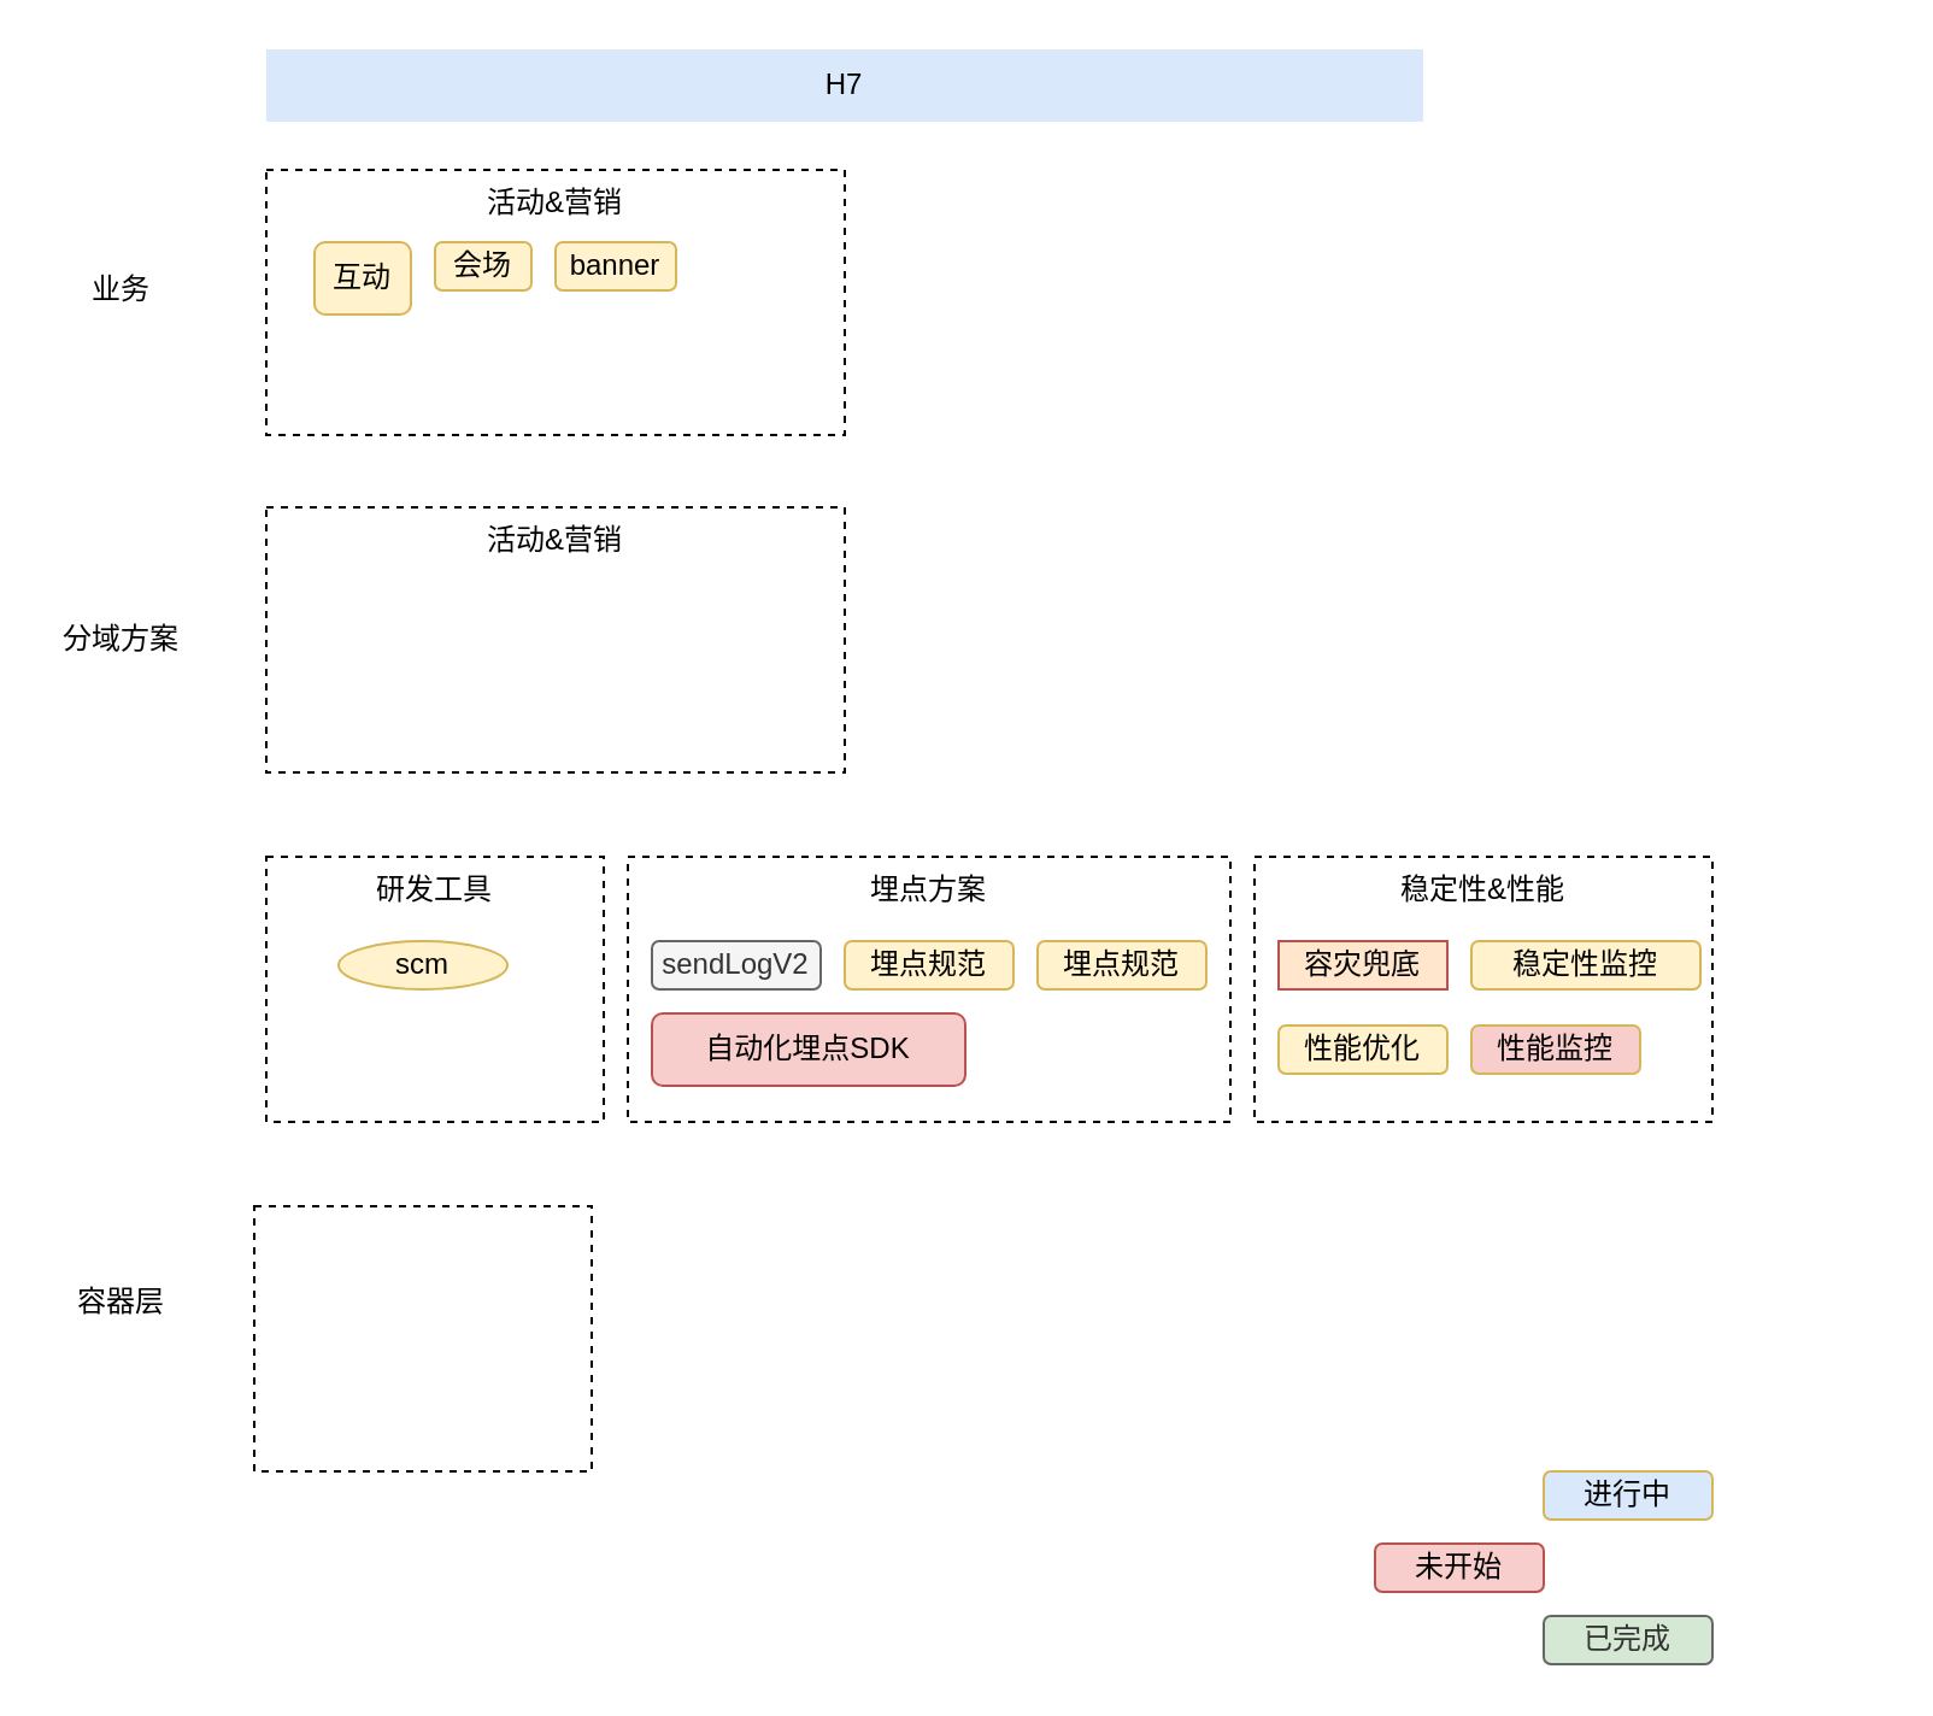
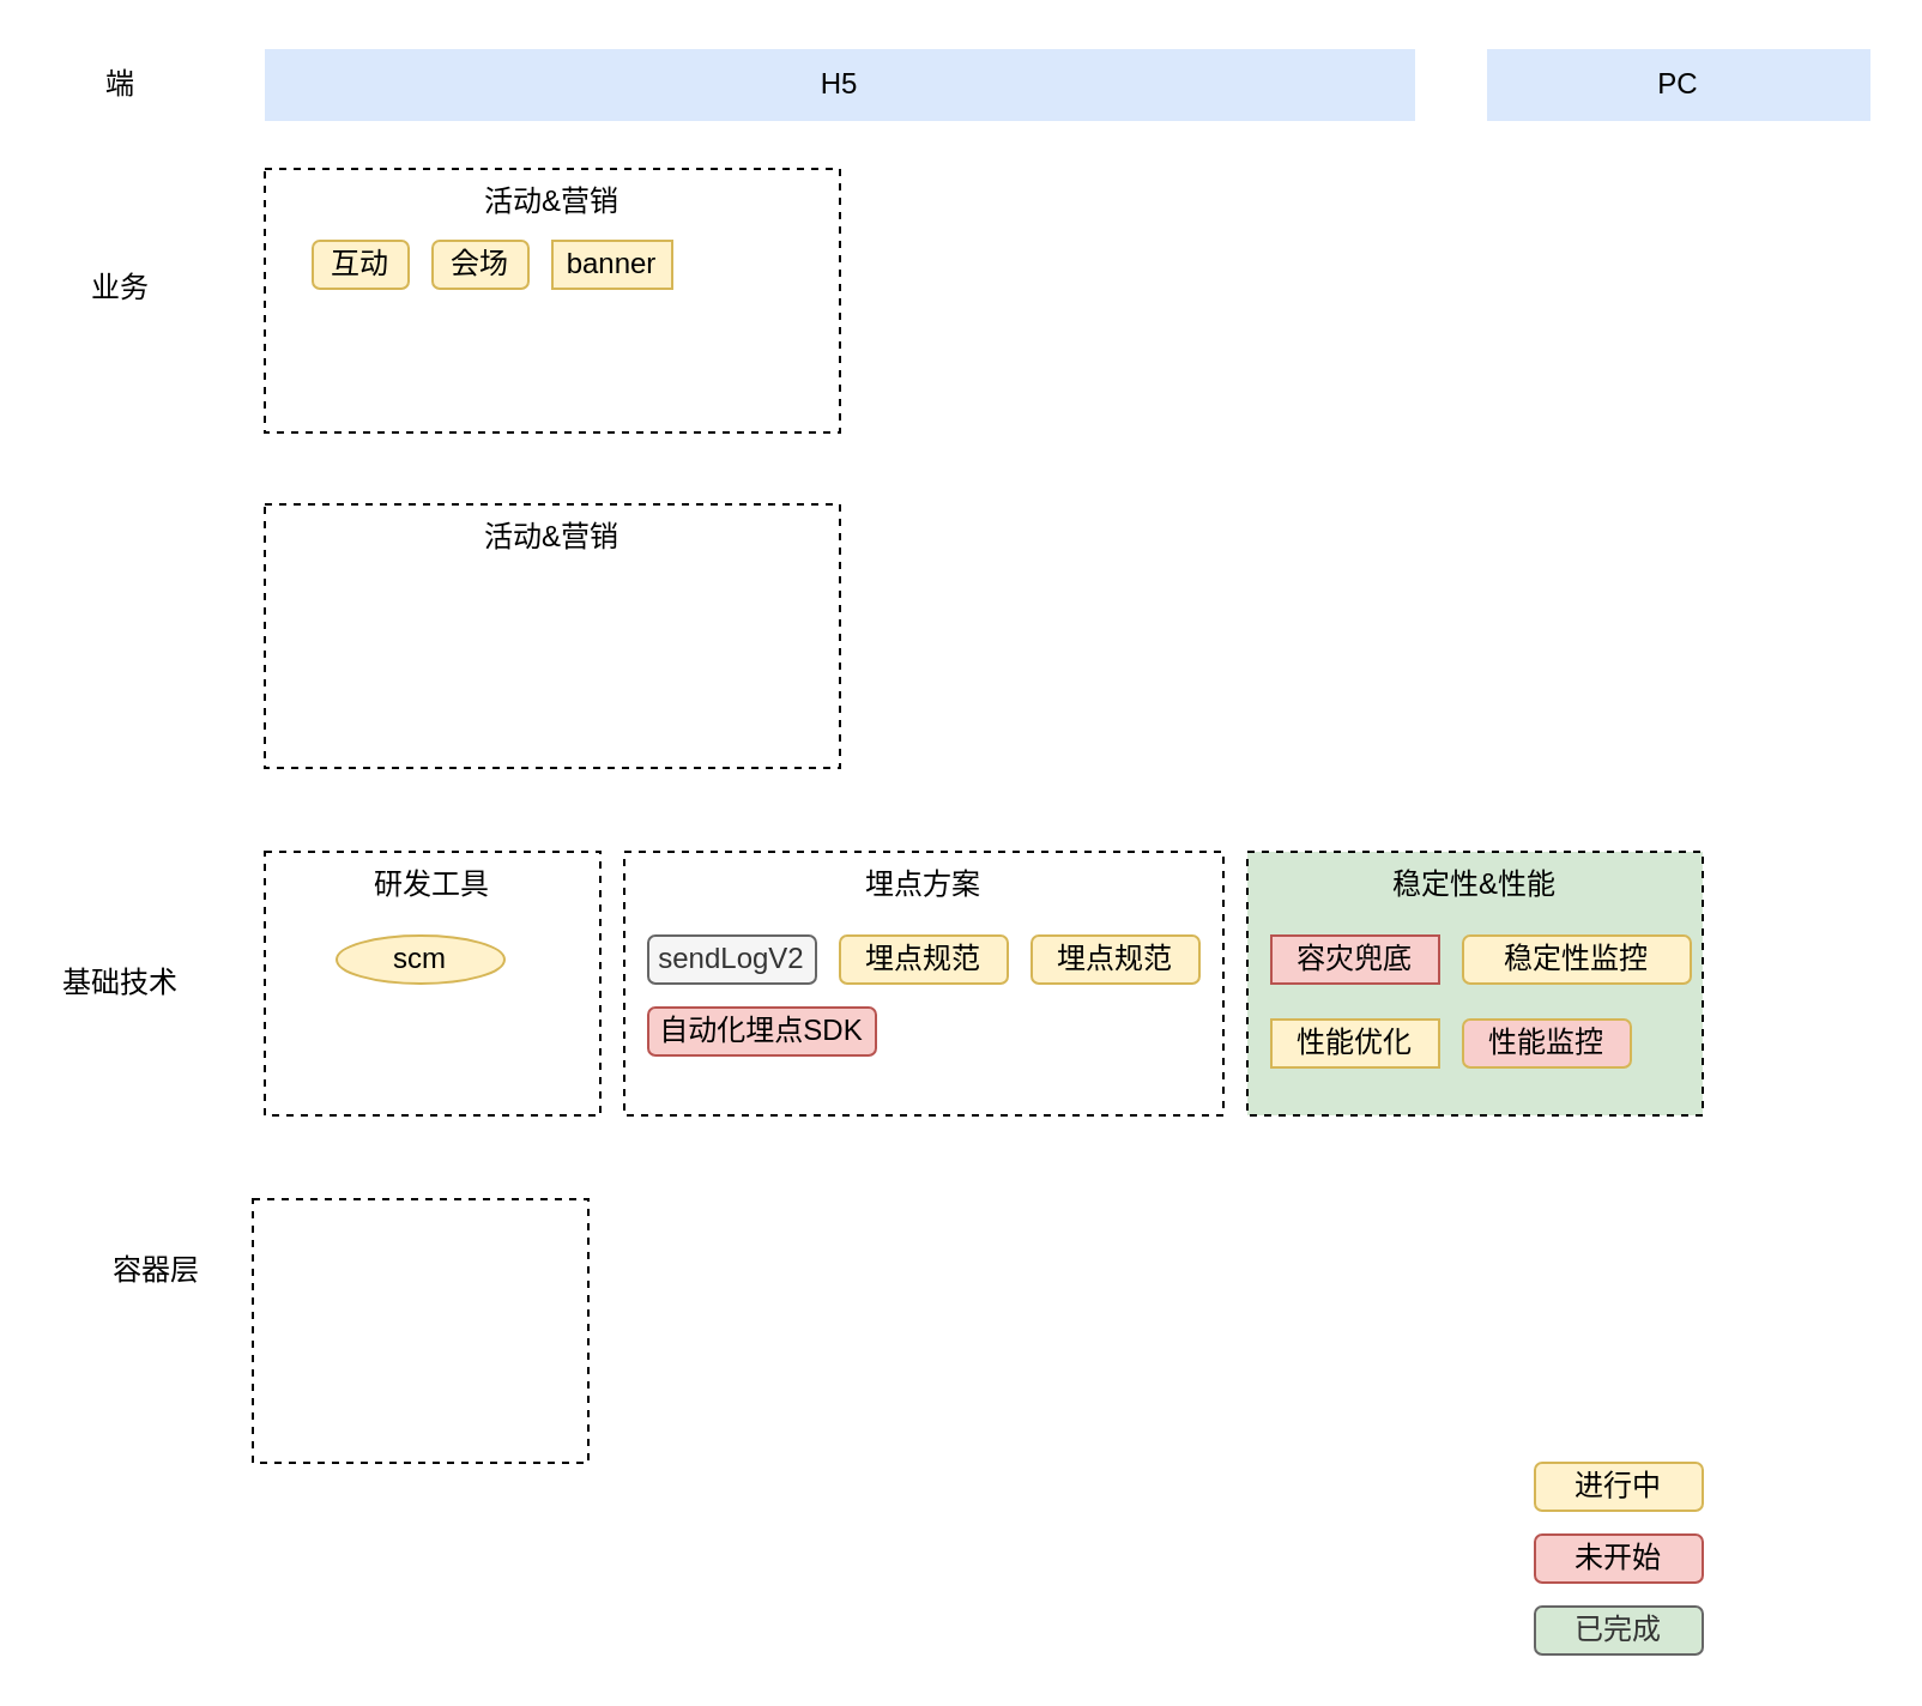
+ <mxCell id="3" value="端" style="text;html=1;strokeColor=none;fillColor=none;align=center;verticalAlign=middle;whiteSpace=wrap;rounded=0;" vertex="1" parent="1"><mxGeometry x="30" y="25" width="40" height="20" as="geometry" /></mxCell>
- <mxCell id="5" value="H7" style="rounded=0;whiteSpace=wrap;html=1;fillColor=#dae8fc;strokeColor=none;" vertex="1" parent="1"><mxGeometry x="110" y="20" width="480" height="30" as="geometry" /></mxCell>
+ <mxCell id="5" value="H5" style="rounded=0;whiteSpace=wrap;html=1;fillColor=#dae8fc;strokeColor=none;" vertex="1" parent="1"><mxGeometry x="110" y="20" width="480" height="30" as="geometry" /></mxCell>
+ <mxCell id="6" value="PC" style="rounded=0;whiteSpace=wrap;html=1;fillColor=#dae8fc;strokeColor=none;" vertex="1" parent="1"><mxGeometry x="620" y="20" width="160" height="30" as="geometry" /></mxCell>
- <mxCell id="9" value="banner" style="rounded=1;whiteSpace=wrap;html=1;fillColor=#fff2cc;strokeColor=#d6b656;" vertex="1" parent="1"><mxGeometry x="230" y="100" width="50" height="20" as="geometry" /></mxCell>
+ <mxCell id="9" value="banner" style="whiteSpace=wrap;html=1;fillColor=#fff2cc;strokeColor=#d6b656;rounded=0;" vertex="1" parent="1"><mxGeometry x="230" y="100" width="50" height="20" as="geometry" /></mxCell>
- <mxCell id="7" value="互动" style="rounded=1;whiteSpace=wrap;html=1;fillColor=#fff2cc;strokeColor=#d6b656;" vertex="1" parent="1"><mxGeometry x="130" y="100" width="40" height="30" as="geometry" /></mxCell>
+ <mxCell id="7" value="互动" style="rounded=1;whiteSpace=wrap;html=1;fillColor=#fff2cc;strokeColor=#d6b656;" vertex="1" parent="1"><mxGeometry x="130" y="100" width="40" height="20" as="geometry" /></mxCell>
- <mxCell id="12" value="分域方案" style="text;html=1;strokeColor=none;fillColor=none;align=center;verticalAlign=middle;whiteSpace=wrap;rounded=0;" vertex="1" parent="1"><mxGeometry x="20" y="255" width="60" height="20" as="geometry" /></mxCell>
- <mxCell id="16" value="稳定性&amp;amp;性能" style="rounded=0;whiteSpace=wrap;html=1;verticalAlign=top;dashed=1;" vertex="1" parent="1"><mxGeometry x="520" y="355" width="190" height="110" as="geometry" /></mxCell>
+ <mxCell id="16" value="稳定性&amp;amp;性能" style="rounded=0;whiteSpace=wrap;html=1;verticalAlign=top;dashed=1;fillColor=#d5e8d4;" vertex="1" parent="1"><mxGeometry x="520" y="355" width="190" height="110" as="geometry" /></mxCell>
- <mxCell id="24" value="容灾兜底" style="rounded=0;whiteSpace=wrap;html=1;fillColor=#ffe6cc;strokeColor=#b85450;" vertex="1" parent="1"><mxGeometry x="530" y="390" width="70" height="20" as="geometry" /></mxCell>
+ <mxCell id="24" value="容灾兜底" style="rounded=0;whiteSpace=wrap;html=1;fillColor=#f8cecc;strokeColor=#b85450;" vertex="1" parent="1"><mxGeometry x="530" y="390" width="70" height="20" as="geometry" /></mxCell>
+ <mxCell id="11" value="基础技术" style="text;html=1;strokeColor=none;fillColor=none;align=center;verticalAlign=middle;whiteSpace=wrap;rounded=0;" vertex="1" parent="1"><mxGeometry x="20" y="400" width="60" height="20" as="geometry" /></mxCell>
- <mxCell id="21" value="自动化埋点SDK" style="rounded=1;whiteSpace=wrap;html=1;fillColor=#f8cecc;strokeColor=#b85450;" vertex="1" parent="1"><mxGeometry x="270" y="420" width="130" height="30" as="geometry" /></mxCell>
+ <mxCell id="21" value="自动化埋点SDK" style="rounded=1;whiteSpace=wrap;html=1;fillColor=#f8cecc;strokeColor=#b85450;" vertex="1" parent="1"><mxGeometry x="270" y="420" width="95" height="20" as="geometry" /></mxCell>
- <mxCell id="26" value="性能优化" style="rounded=1;whiteSpace=wrap;html=1;fillColor=#fff2cc;strokeColor=#d6b656;" vertex="1" parent="1"><mxGeometry x="530" y="425" width="70" height="20" as="geometry" /></mxCell>
+ <mxCell id="26" value="性能优化" style="whiteSpace=wrap;html=1;fillColor=#fff2cc;strokeColor=#d6b656;rounded=0;" vertex="1" parent="1"><mxGeometry x="530" y="425" width="70" height="20" as="geometry" /></mxCell>
- <mxCell id="13" value="容器层" style="text;html=1;strokeColor=none;fillColor=none;align=center;verticalAlign=middle;whiteSpace=wrap;rounded=0;" vertex="1" parent="1"><mxGeometry x="20" y="530" width="60" height="20" as="geometry" /></mxCell>
+ <mxCell id="13" value="容器层" style="text;html=1;strokeColor=none;fillColor=none;align=center;verticalAlign=middle;whiteSpace=wrap;rounded=0;" vertex="1" parent="1"><mxGeometry x="35" y="520" width="60" height="20" as="geometry" /></mxCell>
- <mxCell id="17" value="进行中" style="rounded=1;whiteSpace=wrap;html=1;fillColor=#dae8fc;strokeColor=#d6b656;" vertex="1" parent="1"><mxGeometry x="640" y="610" width="70" height="20" as="geometry" /></mxCell>
+ <mxCell id="17" value="进行中" style="rounded=1;whiteSpace=wrap;html=1;fillColor=#fff2cc;strokeColor=#d6b656;" vertex="1" parent="1"><mxGeometry x="640" y="610" width="70" height="20" as="geometry" /></mxCell>
- <mxCell id="18" value="未开始" style="rounded=1;whiteSpace=wrap;html=1;fillColor=#f8cecc;strokeColor=#b85450;" vertex="1" parent="1"><mxGeometry x="570" y="640" width="70" height="20" as="geometry" /></mxCell>
+ <mxCell id="18" value="未开始" style="rounded=1;whiteSpace=wrap;html=1;fillColor=#f8cecc;strokeColor=#b85450;" vertex="1" parent="1"><mxGeometry x="640" y="640" width="70" height="20" as="geometry" /></mxCell>
